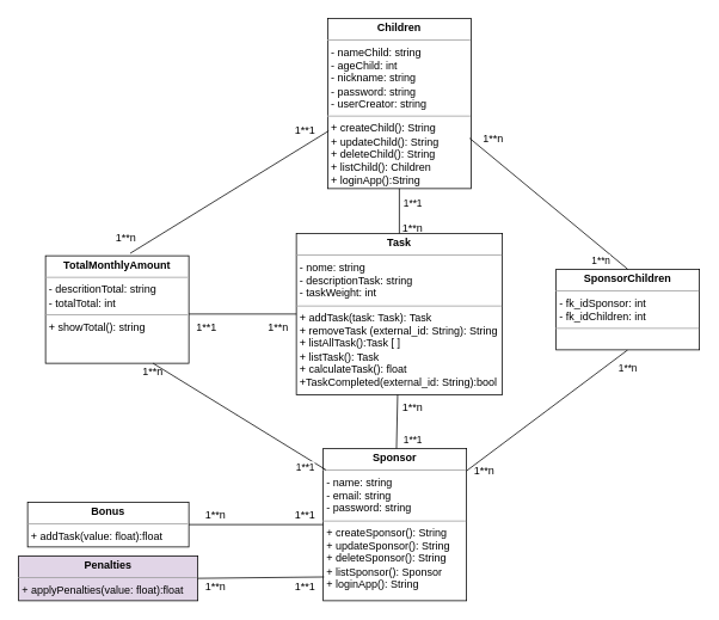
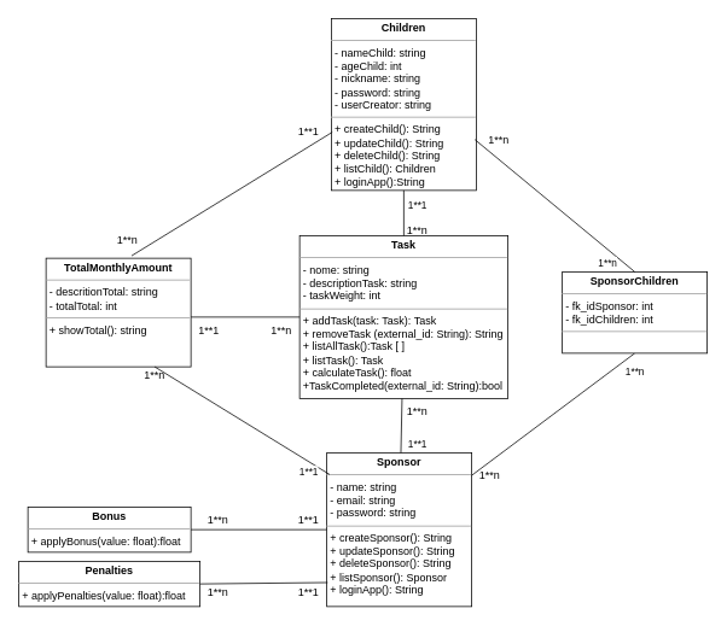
- <mxCell id="6" value="&lt;p style=&quot;border-color: var(--border-color); margin: 4px 0px 0px; text-align: center;&quot;&gt;&lt;b style=&quot;border-color: var(--border-color);&quot;&gt;Bonus&lt;/b&gt;&lt;/p&gt;&lt;hr style=&quot;border-color: var(--border-color);&quot; size=&quot;1&quot;&gt;&lt;p style=&quot;border-color: var(--border-color); margin: 0px 0px 0px 4px;&quot;&gt;+ addTask(value: float):float&lt;/p&gt;&lt;p style=&quot;border-color: var(--border-color); margin: 0px 0px 0px 4px;&quot;&gt;&lt;br style=&quot;border-color: var(--border-color);&quot;&gt;&lt;/p&gt;" style="verticalAlign=top;align=left;overflow=fill;fontSize=12;fontFamily=Helvetica;html=1;whiteSpace=wrap;" vertex="1" parent="1"><mxGeometry x="30" y="560" width="180" height="50" as="geometry" /></mxCell>
+ <mxCell id="6" value="&lt;p style=&quot;border-color: var(--border-color); margin: 4px 0px 0px; text-align: center;&quot;&gt;&lt;b style=&quot;border-color: var(--border-color);&quot;&gt;Bonus&lt;/b&gt;&lt;/p&gt;&lt;hr style=&quot;border-color: var(--border-color);&quot; size=&quot;1&quot;&gt;&lt;p style=&quot;border-color: var(--border-color); margin: 0px 0px 0px 4px;&quot;&gt;+ applyBonus(value: float):float&lt;/p&gt;&lt;p style=&quot;border-color: var(--border-color); margin: 0px 0px 0px 4px;&quot;&gt;&lt;br style=&quot;border-color: var(--border-color);&quot;&gt;&lt;/p&gt;" style="verticalAlign=top;align=left;overflow=fill;fontSize=12;fontFamily=Helvetica;html=1;whiteSpace=wrap;" vertex="1" parent="1"><mxGeometry x="30" y="560" width="180" height="50" as="geometry" /></mxCell>
- <mxCell id="7" value="&lt;p style=&quot;margin:0px;margin-top:4px;text-align:center;&quot;&gt;&lt;b&gt;Penalties&lt;/b&gt;&lt;br&gt;&lt;/p&gt;&lt;hr size=&quot;1&quot;&gt;&lt;p style=&quot;margin:0px;margin-left:4px;&quot;&gt;&lt;/p&gt;&lt;p style=&quot;margin:0px;margin-left:4px;&quot;&gt;+ apply&lt;span style=&quot;border-color: var(--border-color); text-align: center;&quot;&gt;Penalties&lt;/span&gt;(value: float):float&lt;/p&gt;&lt;p style=&quot;margin:0px;margin-left:4px;&quot;&gt;&lt;br&gt;&lt;/p&gt;" style="verticalAlign=top;align=left;overflow=fill;fontSize=12;fontFamily=Helvetica;html=1;whiteSpace=wrap;fillColor=#e1d5e7;" vertex="1" parent="1"><mxGeometry x="20" y="620" width="200" height="50" as="geometry" /></mxCell>
+ <mxCell id="7" value="&lt;p style=&quot;margin:0px;margin-top:4px;text-align:center;&quot;&gt;&lt;b&gt;Penalties&lt;/b&gt;&lt;br&gt;&lt;/p&gt;&lt;hr size=&quot;1&quot;&gt;&lt;p style=&quot;margin:0px;margin-left:4px;&quot;&gt;&lt;/p&gt;&lt;p style=&quot;margin:0px;margin-left:4px;&quot;&gt;+ apply&lt;span style=&quot;border-color: var(--border-color); text-align: center;&quot;&gt;Penalties&lt;/span&gt;(value: float):float&lt;/p&gt;&lt;p style=&quot;margin:0px;margin-left:4px;&quot;&gt;&lt;br&gt;&lt;/p&gt;" style="verticalAlign=top;align=left;overflow=fill;fontSize=12;fontFamily=Helvetica;html=1;whiteSpace=wrap;" vertex="1" parent="1"><mxGeometry x="20" y="620" width="200" height="50" as="geometry" /></mxCell>
